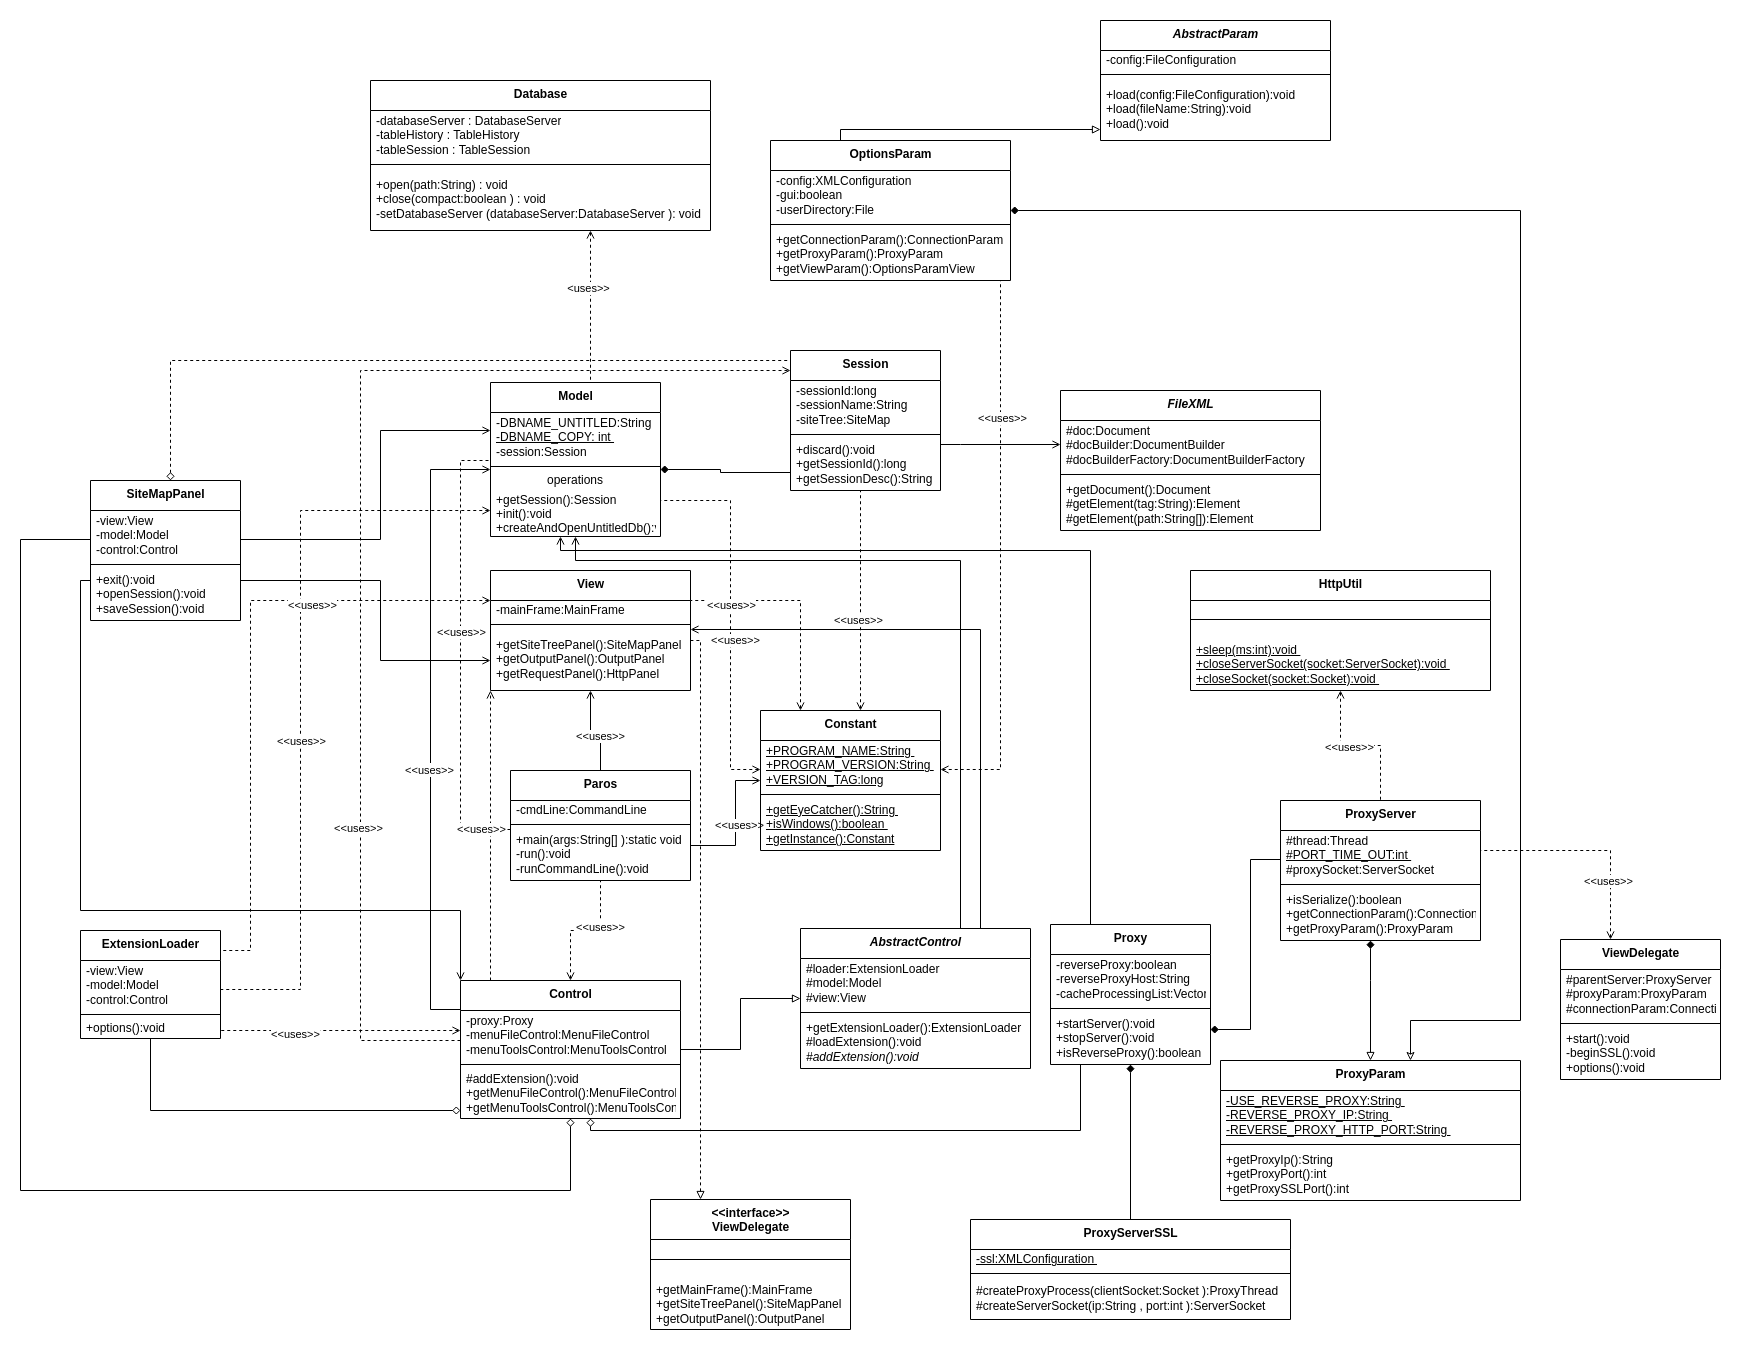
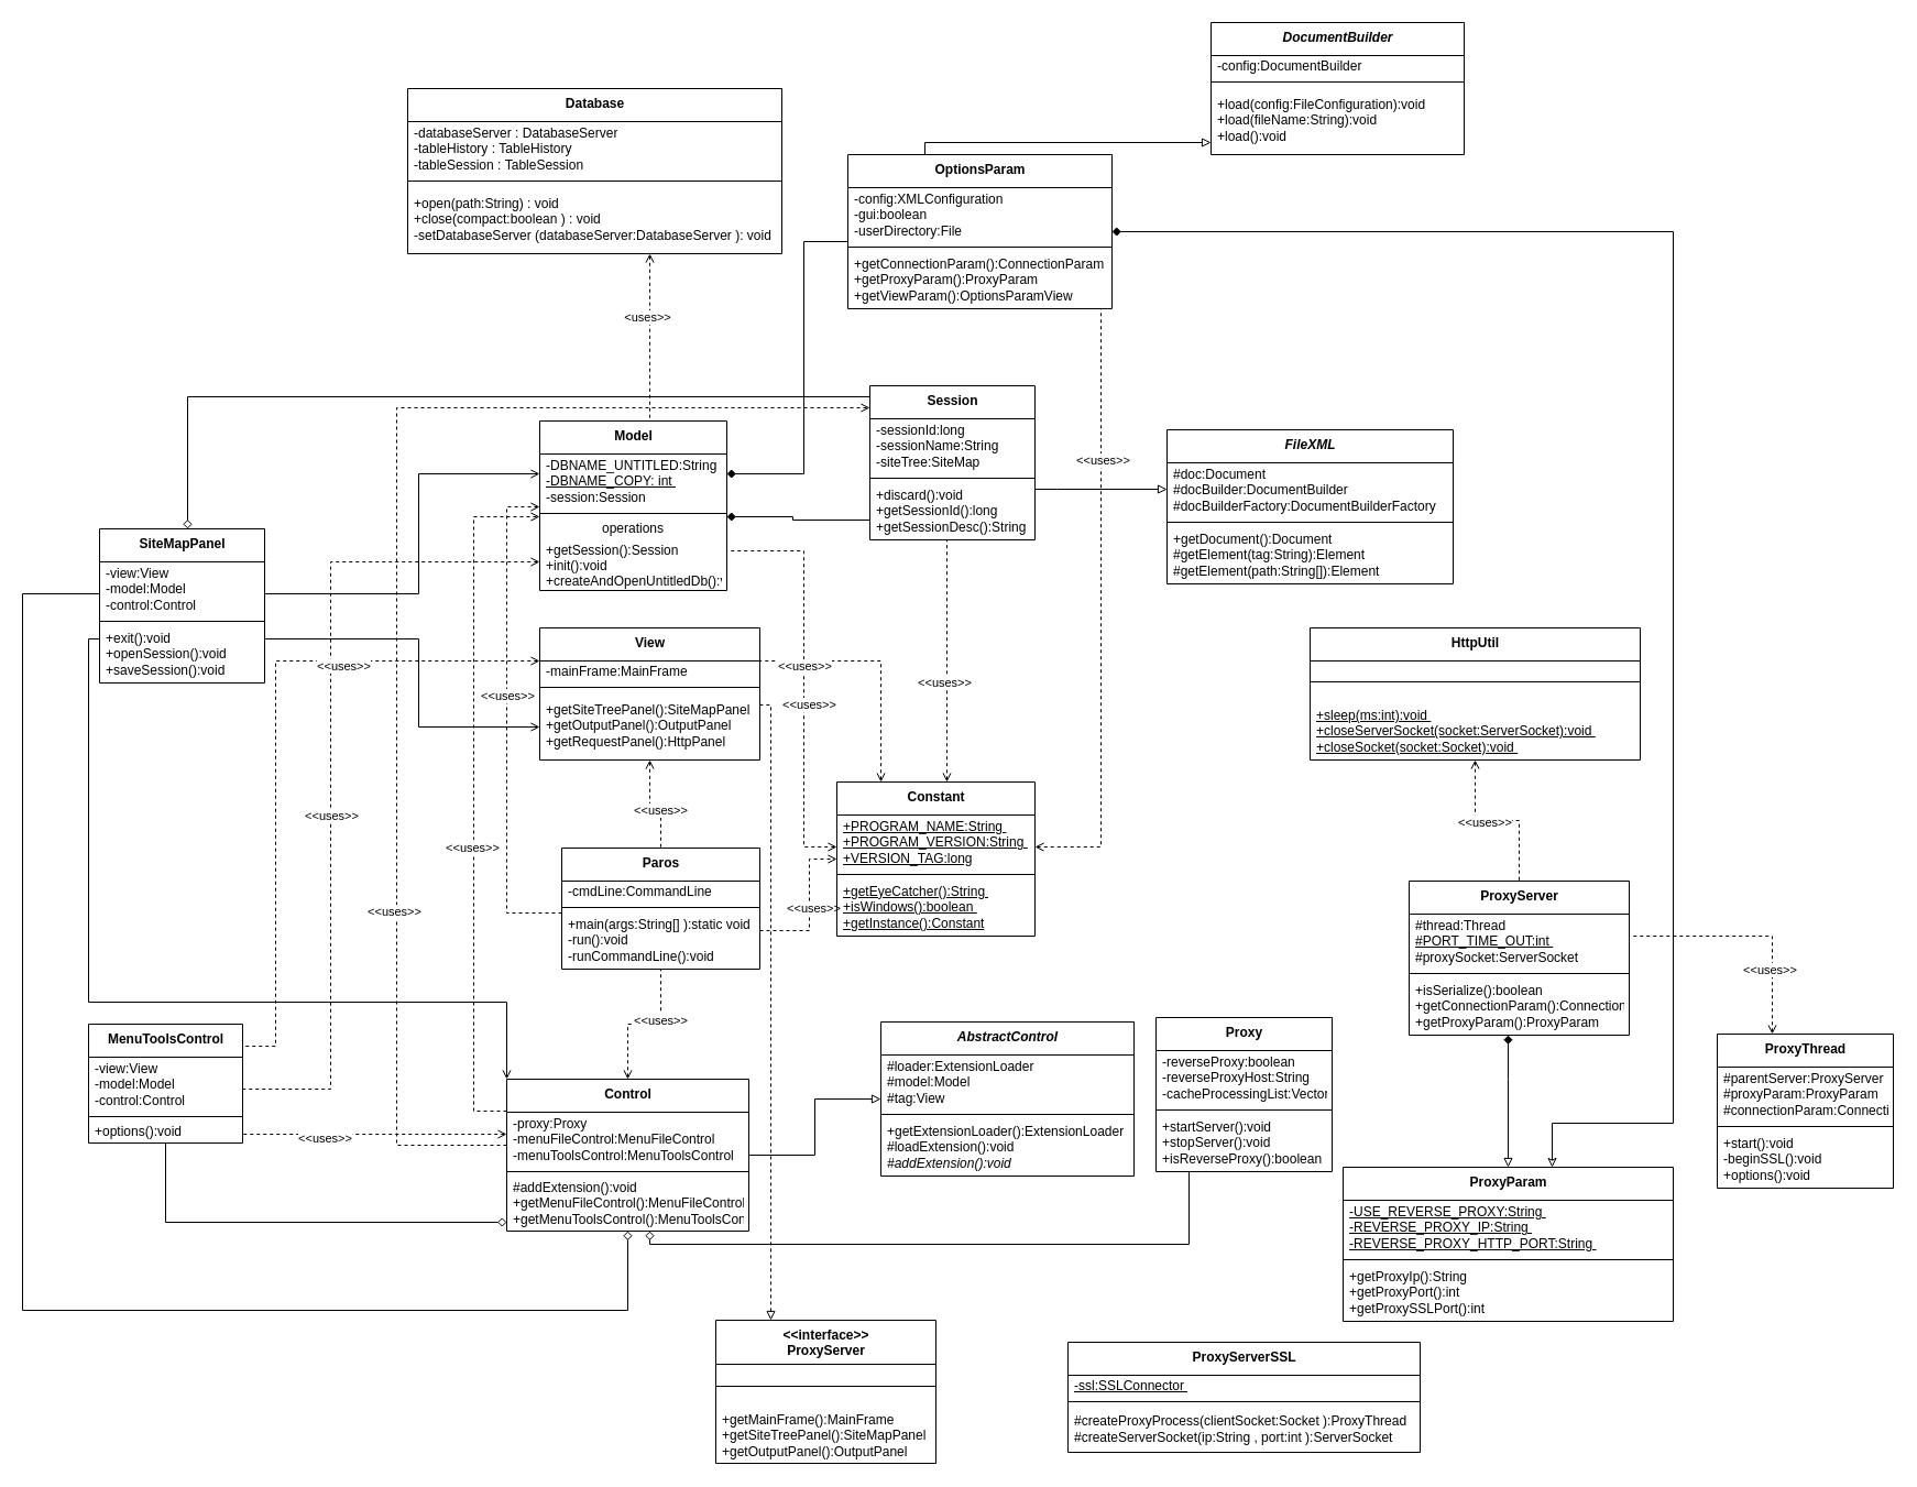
- <mxCell id="132" value="&lt;span style=&quot;font-weight: 700&quot;&gt;&lt;i&gt;AbstractParam&lt;/i&gt;&lt;/span&gt;" style="swimlane;fontStyle=0;align=center;verticalAlign=top;childLayout=stackLayout;horizontal=1;startSize=30;horizontalStack=0;resizeParent=1;resizeParentMax=0;resizeLast=0;collapsible=0;marginBottom=0;html=1;" parent="1" vertex="1"><mxGeometry x="1100" y="20" width="230" height="120" as="geometry" /></mxCell>
+ <mxCell id="132" value="&lt;span style=&quot;font-weight: 700&quot;&gt;&lt;i&gt;DocumentBuilder&lt;/i&gt;&lt;/span&gt;" style="swimlane;fontStyle=0;align=center;verticalAlign=top;childLayout=stackLayout;horizontal=1;startSize=30;horizontalStack=0;resizeParent=1;resizeParentMax=0;resizeLast=0;collapsible=0;marginBottom=0;html=1;" parent="1" vertex="1"><mxGeometry x="1100" y="20" width="230" height="120" as="geometry" /></mxCell>
- <mxCell id="133" value="-config:FileConfiguration&amp;nbsp;" style="text;html=1;strokeColor=none;fillColor=none;align=left;verticalAlign=middle;spacingLeft=4;spacingRight=4;overflow=hidden;rotatable=0;points=[[0,0.5],[1,0.5]];portConstraint=eastwest;" parent="132" vertex="1"><mxGeometry y="30" width="230" height="20" as="geometry" /></mxCell>
+ <mxCell id="133" value="-config:DocumentBuilder&amp;nbsp;" style="text;html=1;strokeColor=none;fillColor=none;align=left;verticalAlign=middle;spacingLeft=4;spacingRight=4;overflow=hidden;rotatable=0;points=[[0,0.5],[1,0.5]];portConstraint=eastwest;" parent="132" vertex="1"><mxGeometry y="30" width="230" height="20" as="geometry" /></mxCell>
+ <mxCell id="10" style="edgeStyle=orthogonalEdgeStyle;rounded=0;orthogonalLoop=1;jettySize=auto;html=1;startArrow=diamond;startFill=1;endArrow=none;endFill=0;" parent="1" source="11" target="113" edge="1"><mxGeometry relative="1" as="geometry"><Array as="points"><mxPoint x="730" y="430" /><mxPoint x="730" y="219" /></Array></mxGeometry></mxCell>
- <mxCell id="19" style="edgeStyle=orthogonalEdgeStyle;rounded=0;orthogonalLoop=1;jettySize=auto;html=1;startArrow=diamond;startFill=0;endArrow=none;endFill=0;dashed=1;" parent="1" source="69" target="22" edge="1"><mxGeometry relative="1" as="geometry"><Array as="points"><mxPoint x="170" y="360" /><mxPoint x="890" y="360" /></Array></mxGeometry></mxCell>
+ <mxCell id="19" style="edgeStyle=orthogonalEdgeStyle;rounded=0;orthogonalLoop=1;jettySize=auto;html=1;startArrow=diamond;startFill=0;endArrow=none;endFill=0;" parent="1" source="69" target="22" edge="1"><mxGeometry relative="1" as="geometry"><Array as="points"><mxPoint x="170" y="360" /><mxPoint x="890" y="360" /></Array></mxGeometry></mxCell>
- <mxCell id="16" style="edgeStyle=orthogonalEdgeStyle;rounded=0;orthogonalLoop=1;jettySize=auto;html=1;startArrow=none;startFill=0;endArrow=open;endFill=0;" parent="1" source="22" target="26" edge="1"><mxGeometry relative="1" as="geometry"><Array as="points"><mxPoint x="960" y="444" /><mxPoint x="960" y="444" /></Array></mxGeometry></mxCell>
+ <mxCell id="16" style="edgeStyle=orthogonalEdgeStyle;rounded=0;orthogonalLoop=1;jettySize=auto;html=1;startArrow=none;startFill=0;endArrow=block;endFill=0;" parent="1" source="22" target="26" edge="1"><mxGeometry relative="1" as="geometry"><Array as="points"><mxPoint x="960" y="444" /><mxPoint x="960" y="444" /></Array></mxGeometry></mxCell>
- <mxCell id="32" style="edgeStyle=orthogonalEdgeStyle;rounded=0;orthogonalLoop=1;jettySize=auto;html=1;dashed=1;startArrow=none;startFill=0;endArrow=none;endFill=0;" parent="1" source="38" target="11" edge="1"><mxGeometry relative="1" as="geometry"><Array as="points"><mxPoint x="460" y="829" /><mxPoint x="460" y="460" /></Array></mxGeometry></mxCell>
+ <mxCell id="32" style="edgeStyle=orthogonalEdgeStyle;rounded=0;orthogonalLoop=1;jettySize=auto;html=1;dashed=1;startArrow=none;startFill=0;endArrow=open;endFill=0;" parent="1" source="38" target="11" edge="1"><mxGeometry relative="1" as="geometry"><Array as="points"><mxPoint x="460" y="829" /><mxPoint x="460" y="460" /></Array></mxGeometry></mxCell>
- <mxCell id="4" style="edgeStyle=orthogonalEdgeStyle;rounded=0;orthogonalLoop=1;jettySize=auto;html=1;startArrow=none;startFill=0;endArrow=open;endFill=0;" parent="1" source="63" target="11" edge="1"><mxGeometry relative="1" as="geometry"><Array as="points"><mxPoint x="1090" y="550" /><mxPoint x="560" y="550" /></Array></mxGeometry></mxCell>
- <mxCell id="3" style="edgeStyle=orthogonalEdgeStyle;rounded=0;orthogonalLoop=1;jettySize=auto;html=1;startArrow=none;startFill=0;endArrow=open;endFill=0;" parent="1" source="56" target="11" edge="1"><mxGeometry relative="1" as="geometry"><Array as="points"><mxPoint x="960" y="560" /><mxPoint x="575" y="560" /></Array></mxGeometry></mxCell>
- <mxCell id="47" style="edgeStyle=orthogonalEdgeStyle;rounded=0;orthogonalLoop=1;jettySize=auto;html=1;startArrow=none;startFill=0;endArrow=open;endFill=0;dashed=0;" parent="1" source="52" target="11" edge="1"><mxGeometry relative="1" as="geometry"><Array as="points"><mxPoint x="430" y="1009" /><mxPoint x="430" y="469" /></Array></mxGeometry></mxCell>
+ <mxCell id="47" style="edgeStyle=orthogonalEdgeStyle;rounded=0;orthogonalLoop=1;jettySize=auto;html=1;startArrow=none;startFill=0;endArrow=open;endFill=0;dashed=1;" parent="1" source="52" target="11" edge="1"><mxGeometry relative="1" as="geometry"><Array as="points"><mxPoint x="430" y="1009" /><mxPoint x="430" y="469" /></Array></mxGeometry></mxCell>
- <mxCell id="120" style="edgeStyle=orthogonalEdgeStyle;rounded=0;orthogonalLoop=1;jettySize=auto;html=1;startArrow=none;startFill=0;endArrow=open;endFill=0;" parent="1" source="56" target="125" edge="1"><mxGeometry relative="1" as="geometry"><Array as="points"><mxPoint x="980" y="1009" /><mxPoint x="980" y="629" /></Array></mxGeometry></mxCell>
- <mxCell id="34" style="edgeStyle=orthogonalEdgeStyle;rounded=0;orthogonalLoop=1;jettySize=auto;html=1;startArrow=open;startFill=0;endArrow=none;endFill=0;dashed=0;" parent="1" source="125" target="38" edge="1"><mxGeometry relative="1" as="geometry" /></mxCell>
+ <mxCell id="34" style="edgeStyle=orthogonalEdgeStyle;rounded=0;orthogonalLoop=1;jettySize=auto;html=1;startArrow=open;startFill=0;endArrow=none;endFill=0;dashed=1;" parent="1" source="125" target="38" edge="1"><mxGeometry relative="1" as="geometry" /></mxCell>
- <mxCell id="30" style="edgeStyle=orthogonalEdgeStyle;rounded=0;orthogonalLoop=1;jettySize=auto;html=1;startArrow=none;startFill=0;endArrow=open;endFill=0;dashed=0;" parent="1" source="38" target="42" edge="1"><mxGeometry relative="1" as="geometry"><Array as="points"><mxPoint x="735" y="845" /><mxPoint x="735" y="780" /></Array></mxGeometry></mxCell>
+ <mxCell id="30" style="edgeStyle=orthogonalEdgeStyle;rounded=0;orthogonalLoop=1;jettySize=auto;html=1;startArrow=none;startFill=0;endArrow=open;endFill=0;dashed=1;" parent="1" source="38" target="42" edge="1"><mxGeometry relative="1" as="geometry"><Array as="points"><mxPoint x="735" y="845" /><mxPoint x="735" y="780" /></Array></mxGeometry></mxCell>
- <mxCell id="50" style="edgeStyle=orthogonalEdgeStyle;rounded=0;orthogonalLoop=1;jettySize=auto;html=1;startArrow=none;startFill=0;endArrow=open;endFill=0;dashed=1;" parent="1" source="52" target="125" edge="1"><mxGeometry relative="1" as="geometry"><Array as="points"><mxPoint x="490" y="850" /><mxPoint x="490" y="850" /></Array></mxGeometry></mxCell>
- <mxCell id="51" value="&amp;lt;&amp;lt;uses&amp;gt;&amp;gt;" style="edgeLabel;html=1;align=center;verticalAlign=middle;resizable=0;points=[];" parent="50" vertex="1" connectable="0"><mxGeometry x="0.119" y="-2" relative="1" as="geometry"><mxPoint x="-12" y="10" as="offset" /></mxGeometry></mxCell>
- <mxCell id="80" value="&lt;span style=&quot;font-weight: 700&quot;&gt;ExtensionLoader&lt;/span&gt;" style="swimlane;fontStyle=0;align=center;verticalAlign=top;childLayout=stackLayout;horizontal=1;startSize=30;horizontalStack=0;resizeParent=1;resizeParentMax=0;resizeLast=0;collapsible=0;marginBottom=0;html=1;" parent="1" vertex="1"><mxGeometry x="80" y="930" width="140" height="108" as="geometry" /></mxCell>
+ <mxCell id="80" value="&lt;span style=&quot;font-weight: 700&quot;&gt;MenuToolsControl&lt;/span&gt;" style="swimlane;fontStyle=0;align=center;verticalAlign=top;childLayout=stackLayout;horizontal=1;startSize=30;horizontalStack=0;resizeParent=1;resizeParentMax=0;resizeLast=0;collapsible=0;marginBottom=0;html=1;" parent="1" vertex="1"><mxGeometry x="80" y="930" width="140" height="108" as="geometry" /></mxCell>
- <mxCell id="60" style="edgeStyle=orthogonalEdgeStyle;rounded=0;orthogonalLoop=1;jettySize=auto;html=1;startArrow=diamond;startFill=1;endArrow=none;endFill=0;" parent="1" source="63" target="87" edge="1"><mxGeometry relative="1" as="geometry"><Array as="points"><mxPoint x="1250" y="1029" /><mxPoint x="1250" y="859" /></Array></mxGeometry></mxCell>
- <mxCell id="102" value="&lt;span style=&quot;font-weight: 700&quot;&gt;ViewDelegate&lt;/span&gt;" style="swimlane;fontStyle=0;align=center;verticalAlign=top;childLayout=stackLayout;horizontal=1;startSize=30;horizontalStack=0;resizeParent=1;resizeParentMax=0;resizeLast=0;collapsible=0;marginBottom=0;html=1;" parent="1" vertex="1"><mxGeometry x="1560" y="939" width="160" height="140" as="geometry" /></mxCell>
+ <mxCell id="102" value="&lt;span style=&quot;font-weight: 700&quot;&gt;ProxyThread&lt;/span&gt;" style="swimlane;fontStyle=0;align=center;verticalAlign=top;childLayout=stackLayout;horizontal=1;startSize=30;horizontalStack=0;resizeParent=1;resizeParentMax=0;resizeLast=0;collapsible=0;marginBottom=0;html=1;" parent="1" vertex="1"><mxGeometry x="1560" y="939" width="160" height="140" as="geometry" /></mxCell>
- <mxCell id="57" value="&lt;div&gt;#loader:ExtensionLoader&amp;nbsp;&lt;/div&gt;&lt;div&gt;#model:Model&amp;nbsp;&lt;/div&gt;&lt;div&gt;#view:View&amp;nbsp;&lt;/div&gt;" style="text;html=1;strokeColor=none;fillColor=none;align=left;verticalAlign=middle;spacingLeft=4;spacingRight=4;overflow=hidden;rotatable=0;points=[[0,0.5],[1,0.5]];portConstraint=eastwest;" parent="56" vertex="1"><mxGeometry y="30" width="230" height="50" as="geometry" /></mxCell>
+ <mxCell id="57" value="&lt;div&gt;#loader:ExtensionLoader&amp;nbsp;&lt;/div&gt;&lt;div&gt;#model:Model&amp;nbsp;&lt;/div&gt;&lt;div&gt;#tag:View&amp;nbsp;&lt;/div&gt;" style="text;html=1;strokeColor=none;fillColor=none;align=left;verticalAlign=middle;spacingLeft=4;spacingRight=4;overflow=hidden;rotatable=0;points=[[0,0.5],[1,0.5]];portConstraint=eastwest;" parent="56" vertex="1"><mxGeometry y="30" width="230" height="50" as="geometry" /></mxCell>
- <mxCell id="61" style="edgeStyle=orthogonalEdgeStyle;rounded=0;orthogonalLoop=1;jettySize=auto;html=1;startArrow=diamond;startFill=1;endArrow=none;endFill=0;" parent="1" source="63" target="91" edge="1"><mxGeometry relative="1" as="geometry" /></mxCell>
- <mxCell id="129" value="&lt;span style=&quot;font-weight: 700&quot;&gt;&amp;lt;&amp;lt;interface&amp;gt;&amp;gt;&lt;br&gt;ViewDelegate&lt;br&gt;&lt;br&gt;&lt;/span&gt;" style="swimlane;fontStyle=0;align=center;verticalAlign=top;childLayout=stackLayout;horizontal=1;startSize=40;horizontalStack=0;resizeParent=1;resizeParentMax=0;resizeLast=0;collapsible=0;marginBottom=0;html=1;" parent="1" vertex="1"><mxGeometry x="650" y="1199" width="200" height="130" as="geometry" /></mxCell>
+ <mxCell id="129" value="&lt;span style=&quot;font-weight: 700&quot;&gt;&amp;lt;&amp;lt;interface&amp;gt;&amp;gt;&lt;br&gt;ProxyServer&lt;br&gt;&lt;br&gt;&lt;/span&gt;" style="swimlane;fontStyle=0;align=center;verticalAlign=top;childLayout=stackLayout;horizontal=1;startSize=40;horizontalStack=0;resizeParent=1;resizeParentMax=0;resizeLast=0;collapsible=0;marginBottom=0;html=1;" parent="1" vertex="1"><mxGeometry x="650" y="1199" width="200" height="130" as="geometry" /></mxCell>
- <mxCell id="92" value="&lt;u&gt;-ssl:XMLConfiguration&amp;nbsp;&lt;/u&gt;" style="text;html=1;strokeColor=none;fillColor=none;align=left;verticalAlign=middle;spacingLeft=4;spacingRight=4;overflow=hidden;rotatable=0;points=[[0,0.5],[1,0.5]];portConstraint=eastwest;" parent="91" vertex="1"><mxGeometry y="30" width="320" height="20" as="geometry" /></mxCell>
+ <mxCell id="92" value="&lt;u&gt;-ssl:SSLConnector&amp;nbsp;&lt;/u&gt;" style="text;html=1;strokeColor=none;fillColor=none;align=left;verticalAlign=middle;spacingLeft=4;spacingRight=4;overflow=hidden;rotatable=0;points=[[0,0.5],[1,0.5]];portConstraint=eastwest;" parent="91" vertex="1"><mxGeometry y="30" width="320" height="20" as="geometry" /></mxCell>
